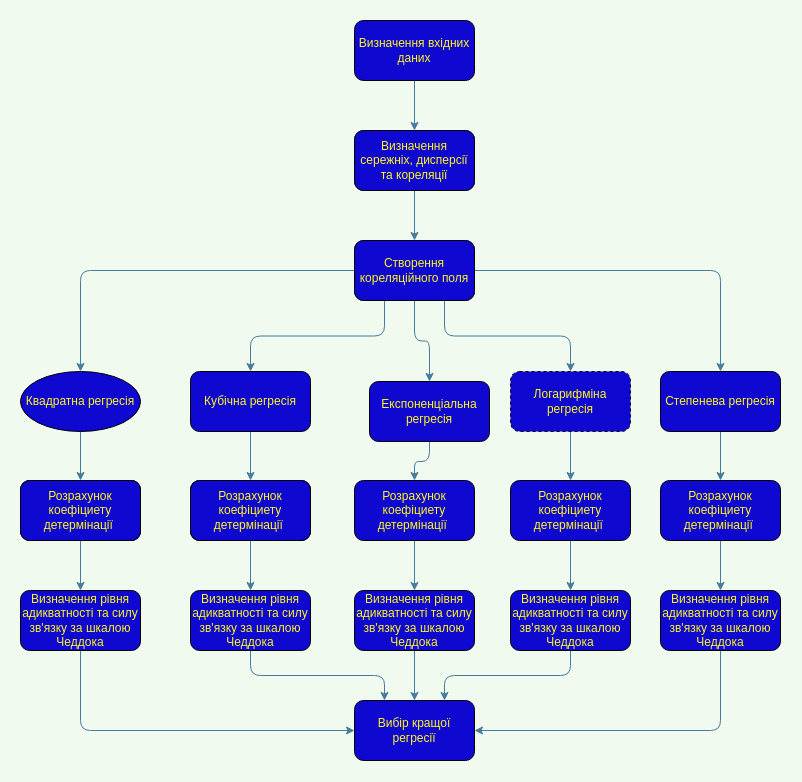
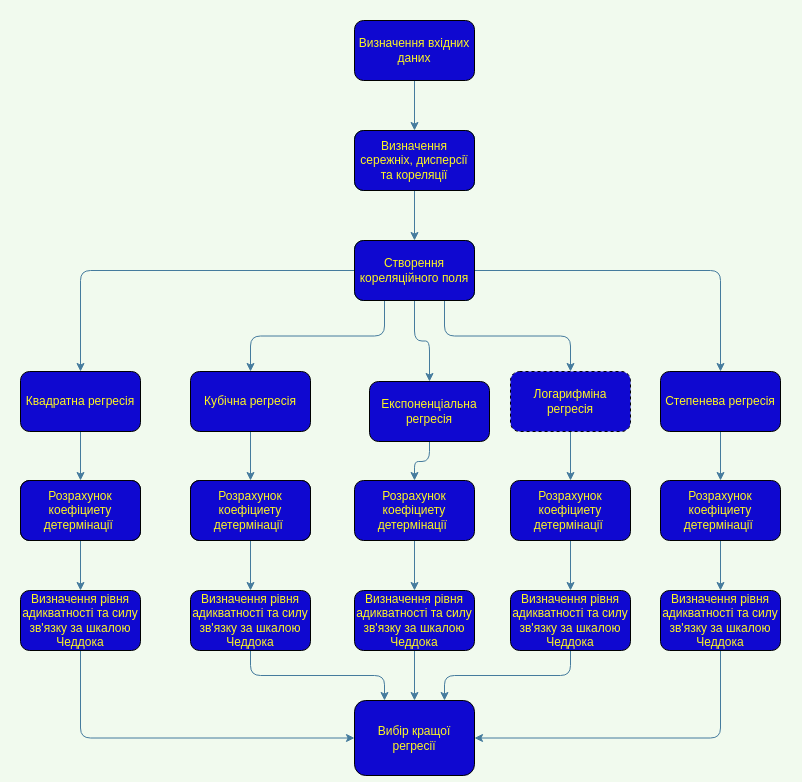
- <mxCell id="21" value="Квадратна регресія" style="ellipse;whiteSpace=wrap;html=1;shadow=0;glass=0;perimeterSpacing=0;fillColor=#0F08D0;strokeColor=#000000;fontColor=#FFF821;" vertex="1" parent="1"><mxGeometry x="20" y="371" width="120" height="60" as="geometry" /></mxCell>
+ <mxCell id="21" value="Квадратна регресія" style="whiteSpace=wrap;html=1;shadow=0;glass=0;perimeterSpacing=0;rounded=1;fillColor=#0F08D0;strokeColor=#000000;fontColor=#FFF821;" vertex="1" parent="1"><mxGeometry x="20" y="371" width="120" height="60" as="geometry" /></mxCell>
- <mxCell id="48" value="Вибір кращої регресії" style="whiteSpace=wrap;html=1;shadow=0;glass=0;perimeterSpacing=0;rounded=1;fillColor=#0F08D0;strokeColor=#000000;fontColor=#FFF821;" vertex="1" parent="1"><mxGeometry x="354" y="700" width="120" height="60" as="geometry" /></mxCell>
+ <mxCell id="48" value="Вибір кращої регресії" style="whiteSpace=wrap;html=1;shadow=0;glass=0;perimeterSpacing=0;rounded=1;fillColor=#0F08D0;strokeColor=#000000;fontColor=#FFF821;" vertex="1" parent="1"><mxGeometry x="354" y="700" width="120" height="75" as="geometry" /></mxCell>
